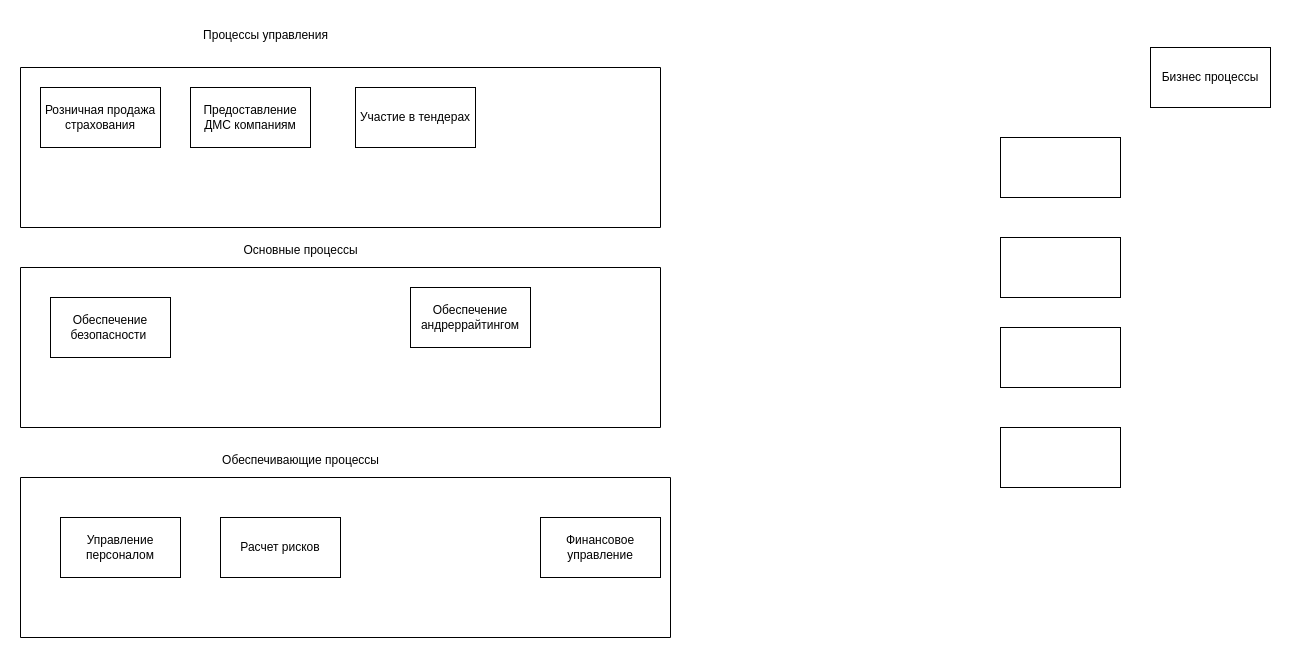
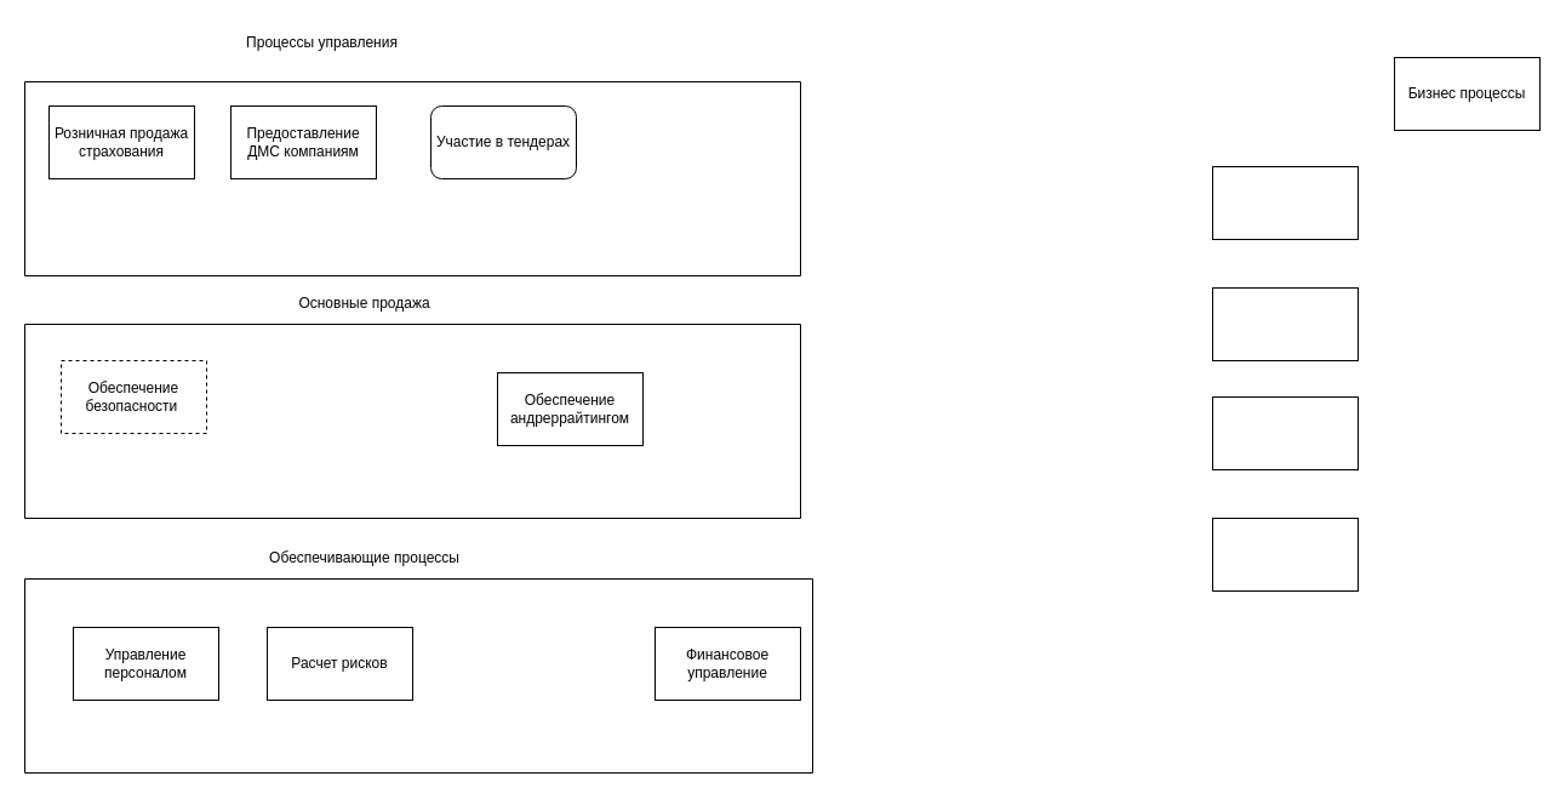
- <mxCell id="5" value="Участие в тендерах" style="rounded=0;whiteSpace=wrap;html=1;" vertex="1" parent="2"><mxGeometry x="335" y="20" width="120" height="60" as="geometry" /></mxCell>
+ <mxCell id="5" value="Участие в тендерах" style="whiteSpace=wrap;html=1;rounded=1;" vertex="1" parent="2"><mxGeometry x="335" y="20" width="120" height="60" as="geometry" /></mxCell>
- <mxCell id="14" value="Основные процессы" style="text;html=1;align=center;verticalAlign=middle;resizable=0;points=[];autosize=1;strokeColor=none;fillColor=none;" vertex="1" parent="1"><mxGeometry x="230" y="235" width="140" height="30" as="geometry" /></mxCell>
+ <mxCell id="14" value="Основные продажа" style="text;html=1;align=center;verticalAlign=middle;resizable=0;points=[];autosize=1;strokeColor=none;fillColor=none;" vertex="1" parent="1"><mxGeometry x="230" y="235" width="140" height="30" as="geometry" /></mxCell>
- <mxCell id="8" value="Обеспечение андреррайтингом" style="rounded=0;whiteSpace=wrap;html=1;" vertex="1" parent="6"><mxGeometry x="390" y="20" width="120" height="60" as="geometry" /></mxCell>
+ <mxCell id="8" value="Обеспечение андреррайтингом" style="rounded=0;whiteSpace=wrap;html=1;" vertex="1" parent="6"><mxGeometry x="390" y="40" width="120" height="60" as="geometry" /></mxCell>
- <mxCell id="7" value="Обеспечение безопасности&amp;nbsp;" style="rounded=0;whiteSpace=wrap;html=1;" vertex="1" parent="6"><mxGeometry x="30" y="30" width="120" height="60" as="geometry" /></mxCell>
+ <mxCell id="7" value="Обеспечение безопасности&amp;nbsp;" style="rounded=0;whiteSpace=wrap;html=1;dashed=1;" vertex="1" parent="6"><mxGeometry x="30" y="30" width="120" height="60" as="geometry" /></mxCell>
